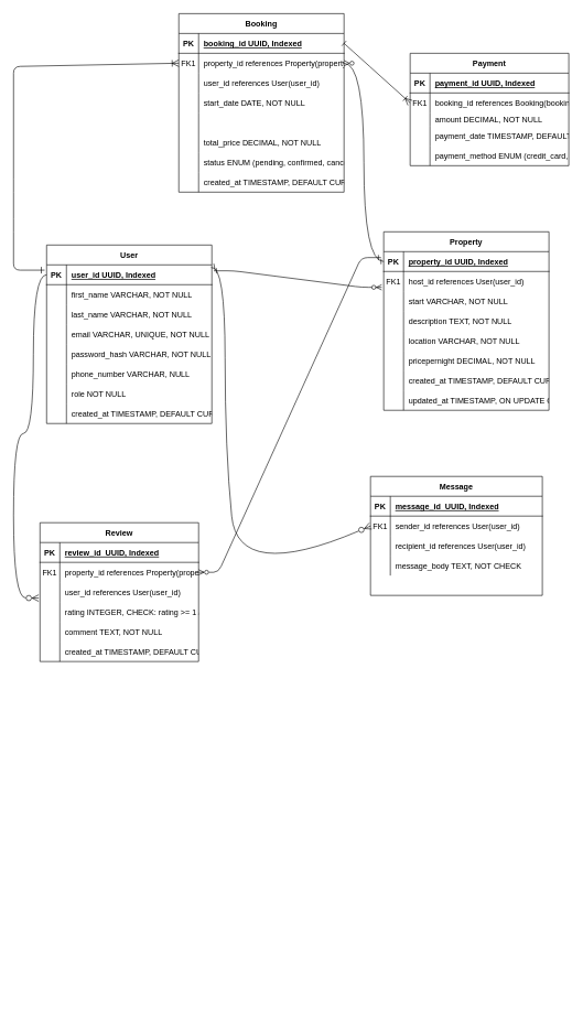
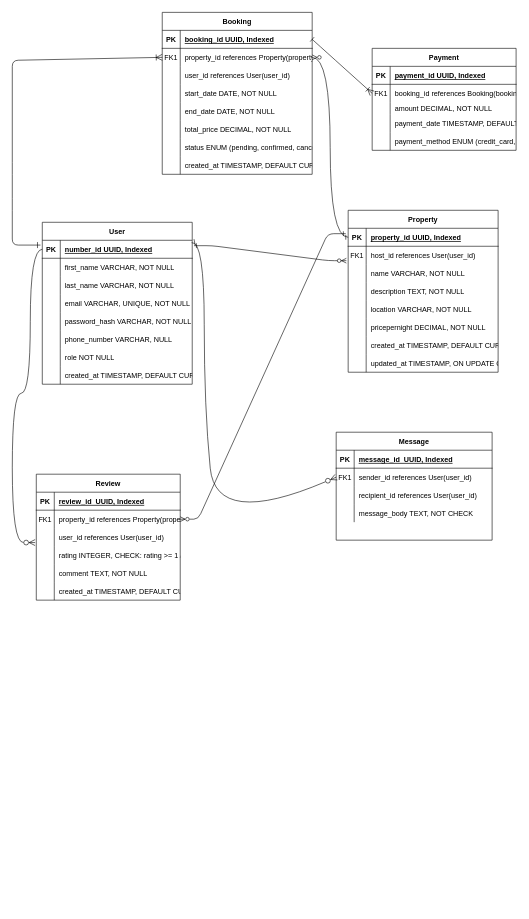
+ <mxCell id="43" value="end_date DATE, NOT NULL" style="shape=partialRectangle;overflow=hidden;connectable=0;fillColor=none;top=0;left=0;bottom=0;right=0;align=left;spacingLeft=6;labelBackgroundColor=none;" vertex="1" parent="41"><mxGeometry x="30" width="220" height="30" as="geometry"><mxRectangle width="220" height="30" as="alternateBounds" /></mxGeometry></mxCell>
- <mxCell id="56" value="user_id UUID, Indexed" style="shape=partialRectangle;overflow=hidden;connectable=0;fillColor=none;top=0;left=0;bottom=0;right=0;align=left;spacingLeft=6;fontStyle=5;labelBackgroundColor=none;" parent="54" vertex="1"><mxGeometry x="30" width="220" height="30" as="geometry"><mxRectangle width="220" height="30" as="alternateBounds" /></mxGeometry></mxCell>
+ <mxCell id="56" value="number_id UUID, Indexed" style="shape=partialRectangle;overflow=hidden;connectable=0;fillColor=none;top=0;left=0;bottom=0;right=0;align=left;spacingLeft=6;fontStyle=5;labelBackgroundColor=none;" parent="54" vertex="1"><mxGeometry x="30" width="220" height="30" as="geometry"><mxRectangle width="220" height="30" as="alternateBounds" /></mxGeometry></mxCell>
- <mxCell id="12" value="start VARCHAR, NOT NULL" style="shape=partialRectangle;overflow=hidden;connectable=0;fillColor=none;top=0;left=0;bottom=0;right=0;align=left;spacingLeft=6;labelBackgroundColor=none;" parent="10" vertex="1"><mxGeometry x="30" width="220" height="30" as="geometry"><mxRectangle width="220" height="30" as="alternateBounds" /></mxGeometry></mxCell>
+ <mxCell id="12" value="name VARCHAR, NOT NULL" style="shape=partialRectangle;overflow=hidden;connectable=0;fillColor=none;top=0;left=0;bottom=0;right=0;align=left;spacingLeft=6;labelBackgroundColor=none;" parent="10" vertex="1"><mxGeometry x="30" width="220" height="30" as="geometry"><mxRectangle width="220" height="30" as="alternateBounds" /></mxGeometry></mxCell>
